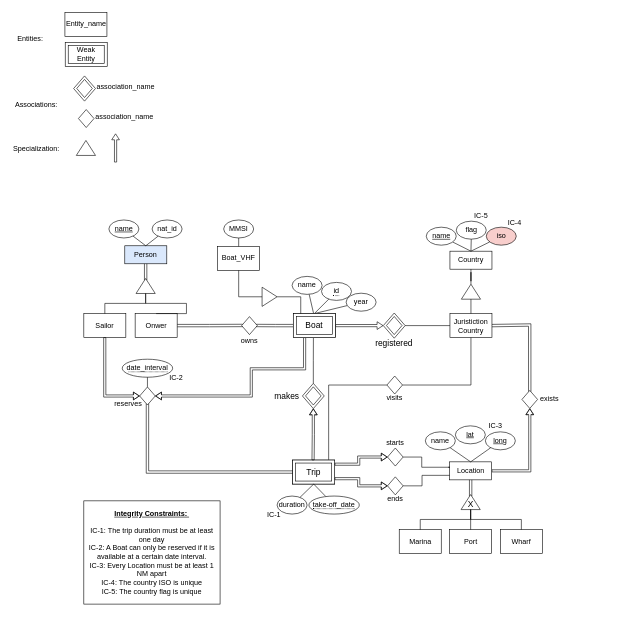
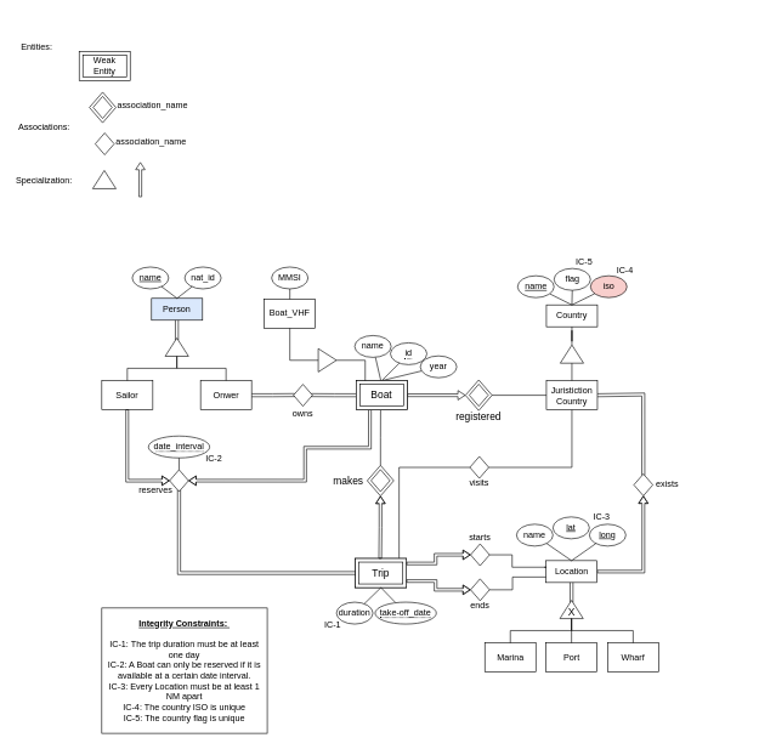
- <mxCell id="12" value="Entity_name" style="rounded=0;whiteSpace=wrap;html=1;fontColor=#000000;fillColor=default;strokeWidth=1;" parent="1" vertex="1"><mxGeometry x="107.5" y="20" width="70" height="40" as="geometry" /></mxCell>
- <mxCell id="101" value="Onwer" style="rounded=0;whiteSpace=wrap;html=1;fontColor=#000000;fillColor=default;strokeWidth=1;shadow=0;sketch=0;" parent="1" vertex="1"><mxGeometry x="224.5" y="522" width="70" height="40" as="geometry" /></mxCell>
+ <mxCell id="101" value="Onwer" style="rounded=0;whiteSpace=wrap;html=1;fontColor=#000000;fillColor=default;strokeWidth=1;shadow=0;sketch=0;" parent="1" vertex="1"><mxGeometry x="274.5" y="522" width="70" height="40" as="geometry" /></mxCell>
